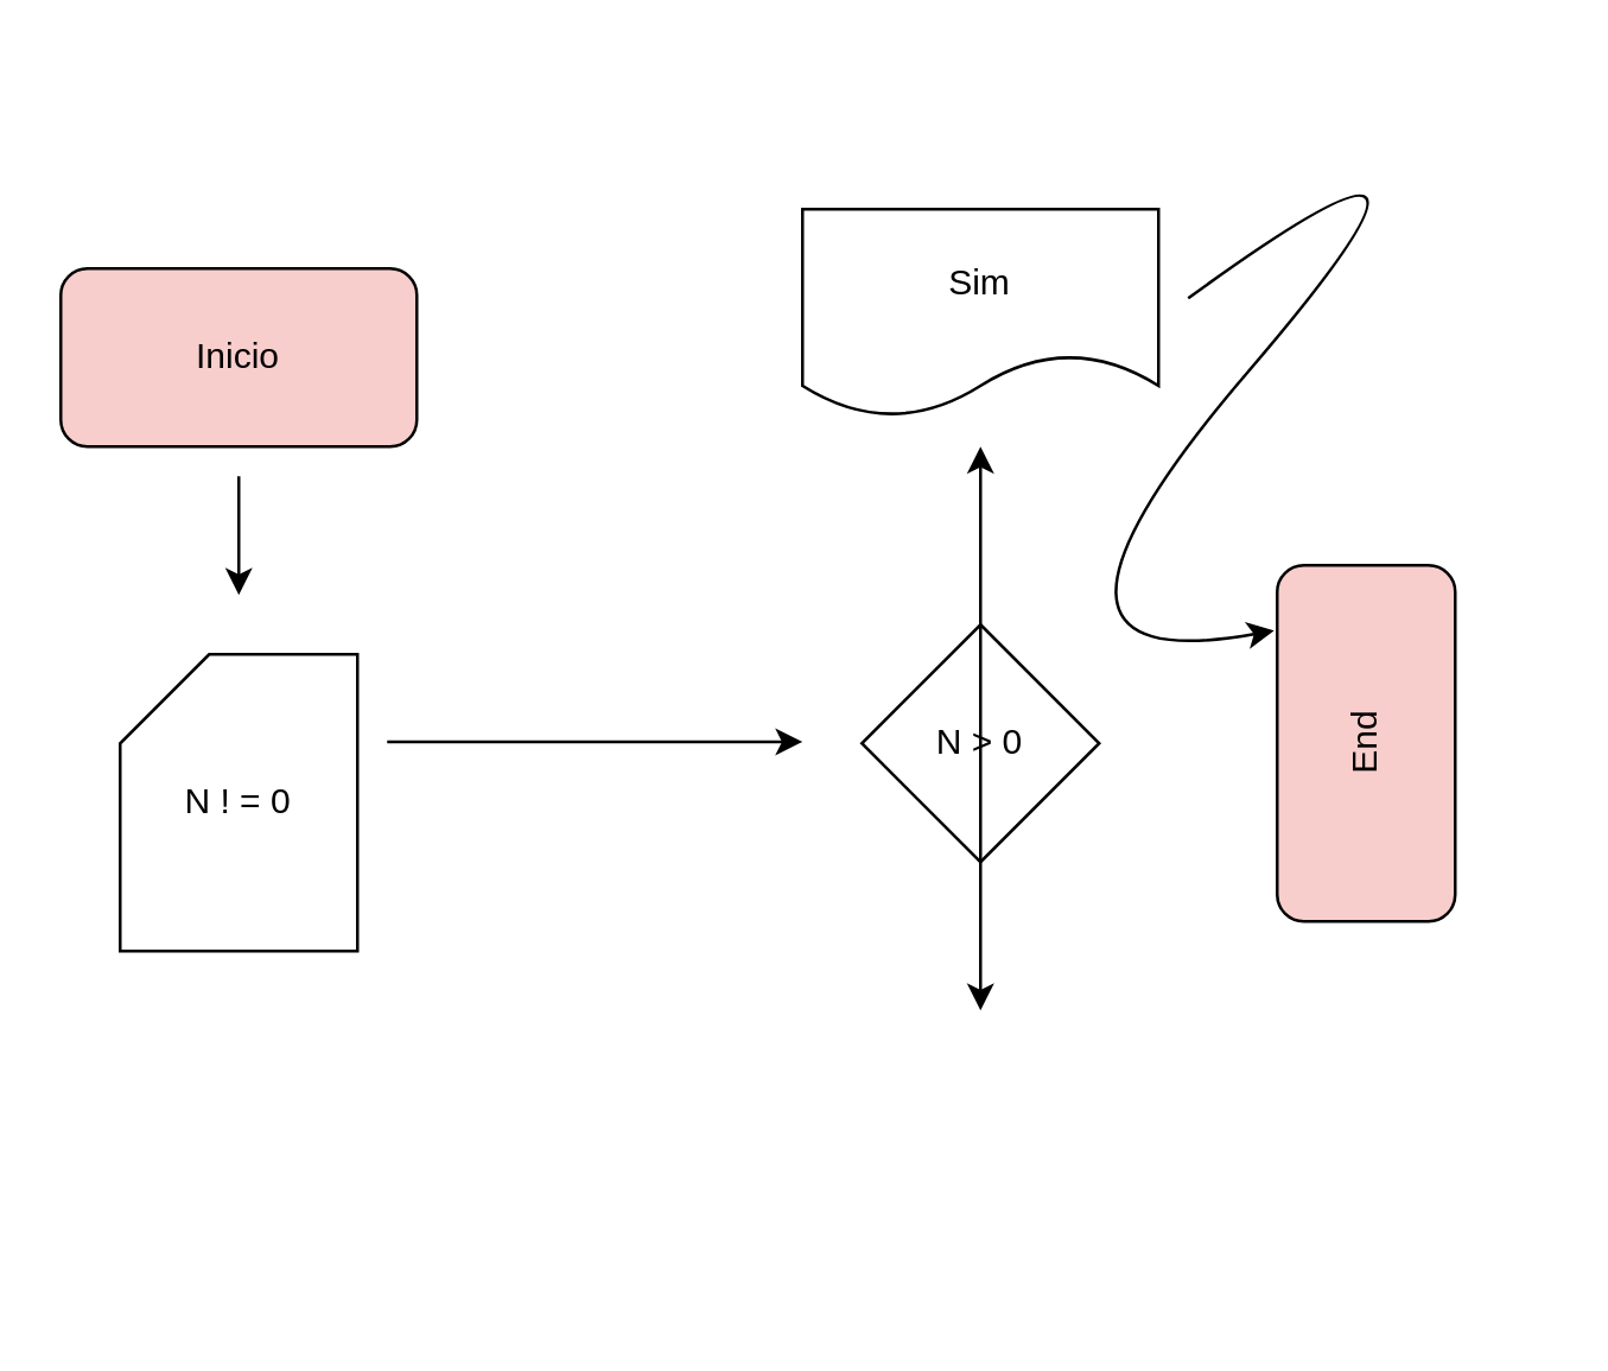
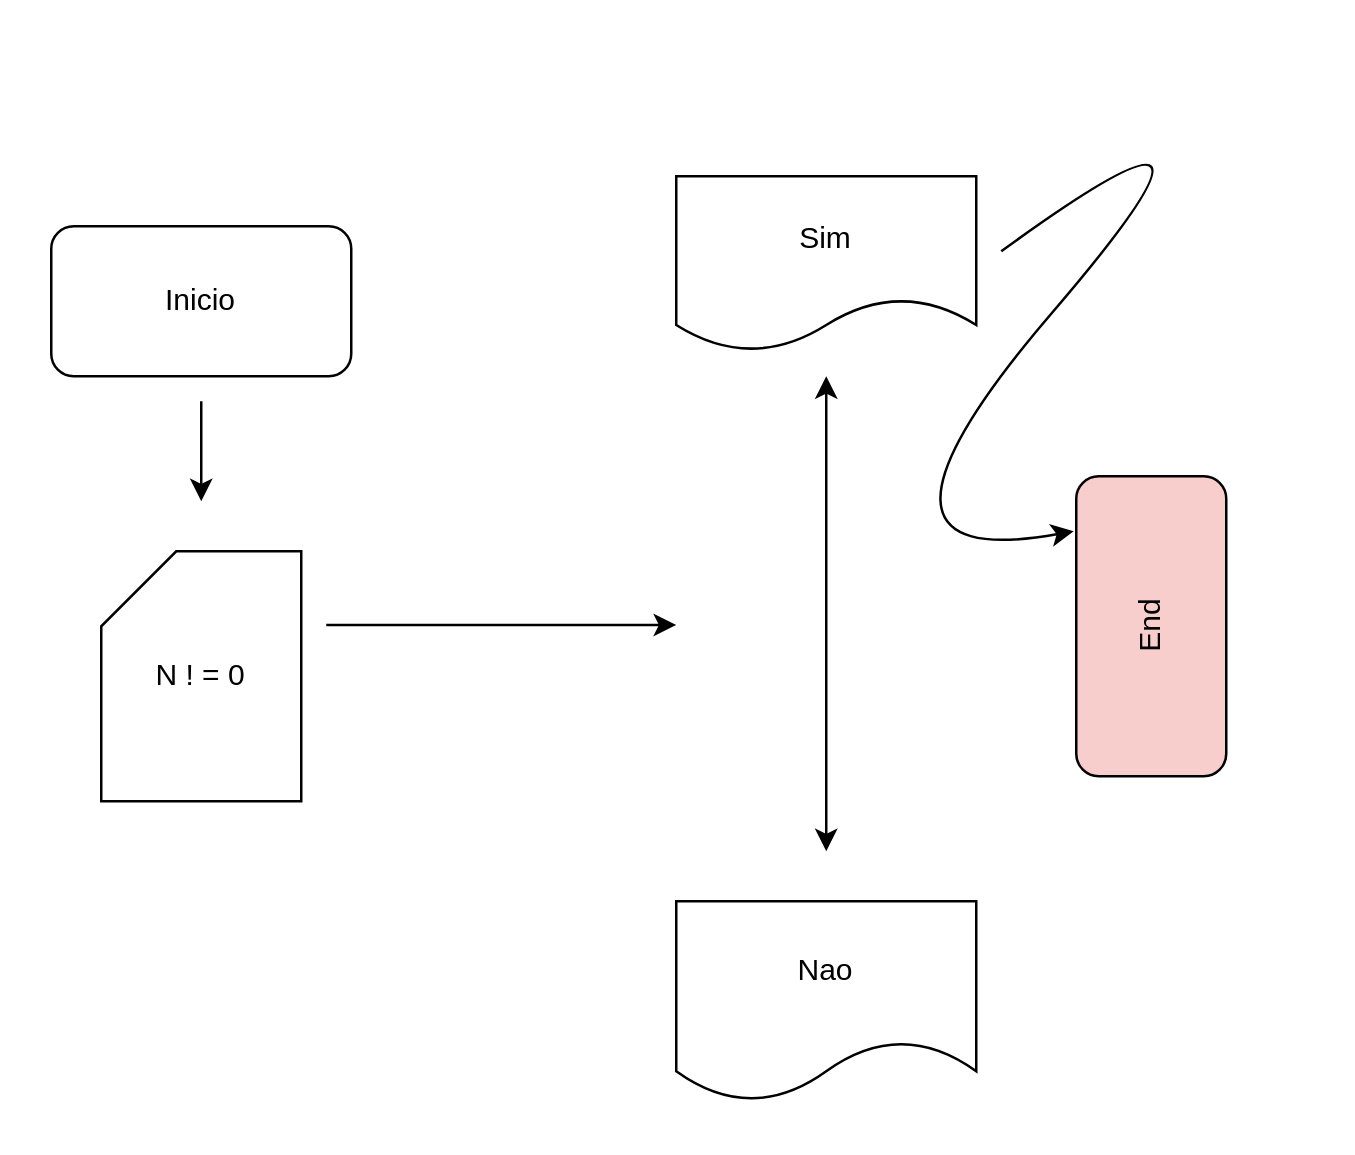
- <mxCell id="2" value="Inicio" style="rounded=1;whiteSpace=wrap;html=1;fillColor=#f8cecc;" vertex="1" parent="1"><mxGeometry x="20" y="90" width="120" height="60" as="geometry" /></mxCell>
+ <mxCell id="2" value="Inicio" style="rounded=1;whiteSpace=wrap;html=1;" vertex="1" parent="1"><mxGeometry x="20" y="90" width="120" height="60" as="geometry" /></mxCell>
- <mxCell id="3" value="N &amp;gt; 0" style="rhombus;whiteSpace=wrap;html=1;" vertex="1" parent="1"><mxGeometry x="290" y="210" width="80" height="80" as="geometry" /></mxCell>
+ <mxCell id="6" value="Nao" style="shape=document;whiteSpace=wrap;html=1;boundedLbl=1;" vertex="1" parent="1"><mxGeometry x="270" y="360" width="120" height="80" as="geometry" /></mxCell>
